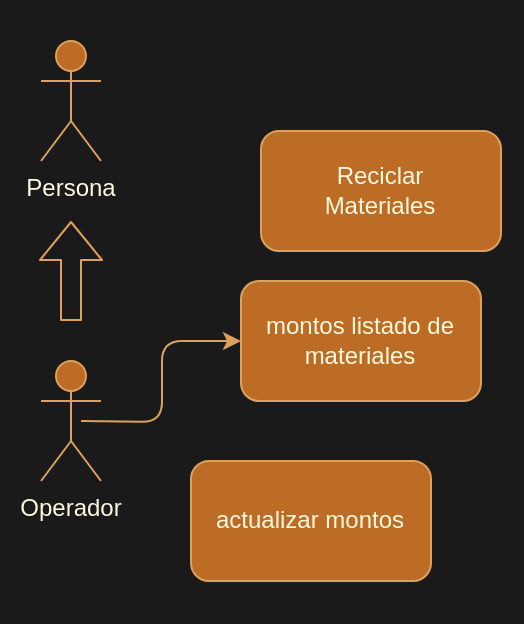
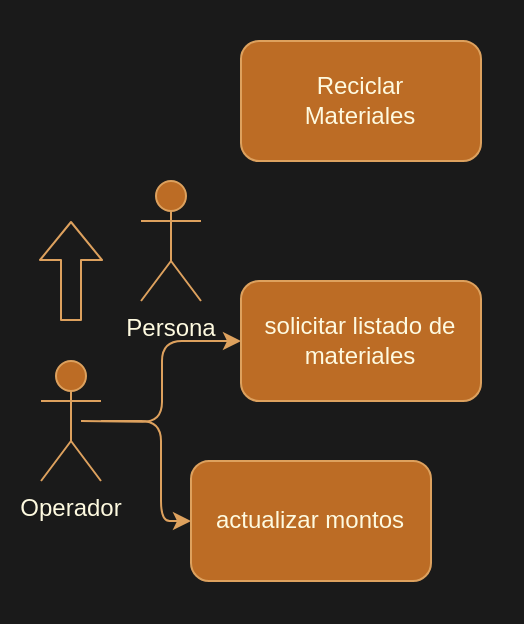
- <mxCell id="2" value="Persona" style="shape=umlActor;verticalLabelPosition=bottom;verticalAlign=top;html=1;outlineConnect=0;labelBackgroundColor=none;fillColor=#BC6C25;strokeColor=#DDA15E;fontColor=#FEFAE0;rounded=1;" parent="1" vertex="1"><mxGeometry x="20" y="20" width="30" height="60" as="geometry" /></mxCell>
+ <mxCell id="2" value="Persona" style="shape=umlActor;verticalLabelPosition=bottom;verticalAlign=top;html=1;outlineConnect=0;labelBackgroundColor=none;fillColor=#BC6C25;strokeColor=#DDA15E;fontColor=#FEFAE0;rounded=1;" parent="1" vertex="1"><mxGeometry x="70" y="90" width="30" height="60" as="geometry" /></mxCell>
- <mxCell id="6" value="Reciclar&lt;br&gt;Materiales" style="rounded=1;whiteSpace=wrap;html=1;strokeColor=#DDA15E;fontColor=#FEFAE0;fillColor=#BC6C25;labelBackgroundColor=none;" parent="1" vertex="1"><mxGeometry x="130" y="65" width="120" height="60" as="geometry" /></mxCell>
+ <mxCell id="6" value="Reciclar&lt;br&gt;Materiales" style="rounded=1;whiteSpace=wrap;html=1;strokeColor=#DDA15E;fontColor=#FEFAE0;fillColor=#BC6C25;labelBackgroundColor=none;" parent="1" vertex="1"><mxGeometry x="120" y="20" width="120" height="60" as="geometry" /></mxCell>
- <mxCell id="7" value="montos listado de materiales" style="rounded=1;whiteSpace=wrap;html=1;strokeColor=#DDA15E;fontColor=#FEFAE0;fillColor=#BC6C25;labelBackgroundColor=none;" parent="1" vertex="1"><mxGeometry x="120" y="140" width="120" height="60" as="geometry" /></mxCell>
+ <mxCell id="7" value="solicitar listado de materiales" style="rounded=1;whiteSpace=wrap;html=1;strokeColor=#DDA15E;fontColor=#FEFAE0;fillColor=#BC6C25;labelBackgroundColor=none;" parent="1" vertex="1"><mxGeometry x="120" y="140" width="120" height="60" as="geometry" /></mxCell>
+ <mxCell id="4" style="edgeStyle=orthogonalEdgeStyle;rounded=1;orthogonalLoop=1;jettySize=auto;html=1;entryX=0;entryY=0.5;entryDx=0;entryDy=0;strokeColor=#DDA15E;fontColor=default;fillColor=#BC6C25;labelBackgroundColor=none;" parent="1" source="5" target="8" edge="1"><mxGeometry relative="1" as="geometry"><Array as="points"><mxPoint x="80" y="210" /><mxPoint x="80" y="260" /></Array></mxGeometry></mxCell>
